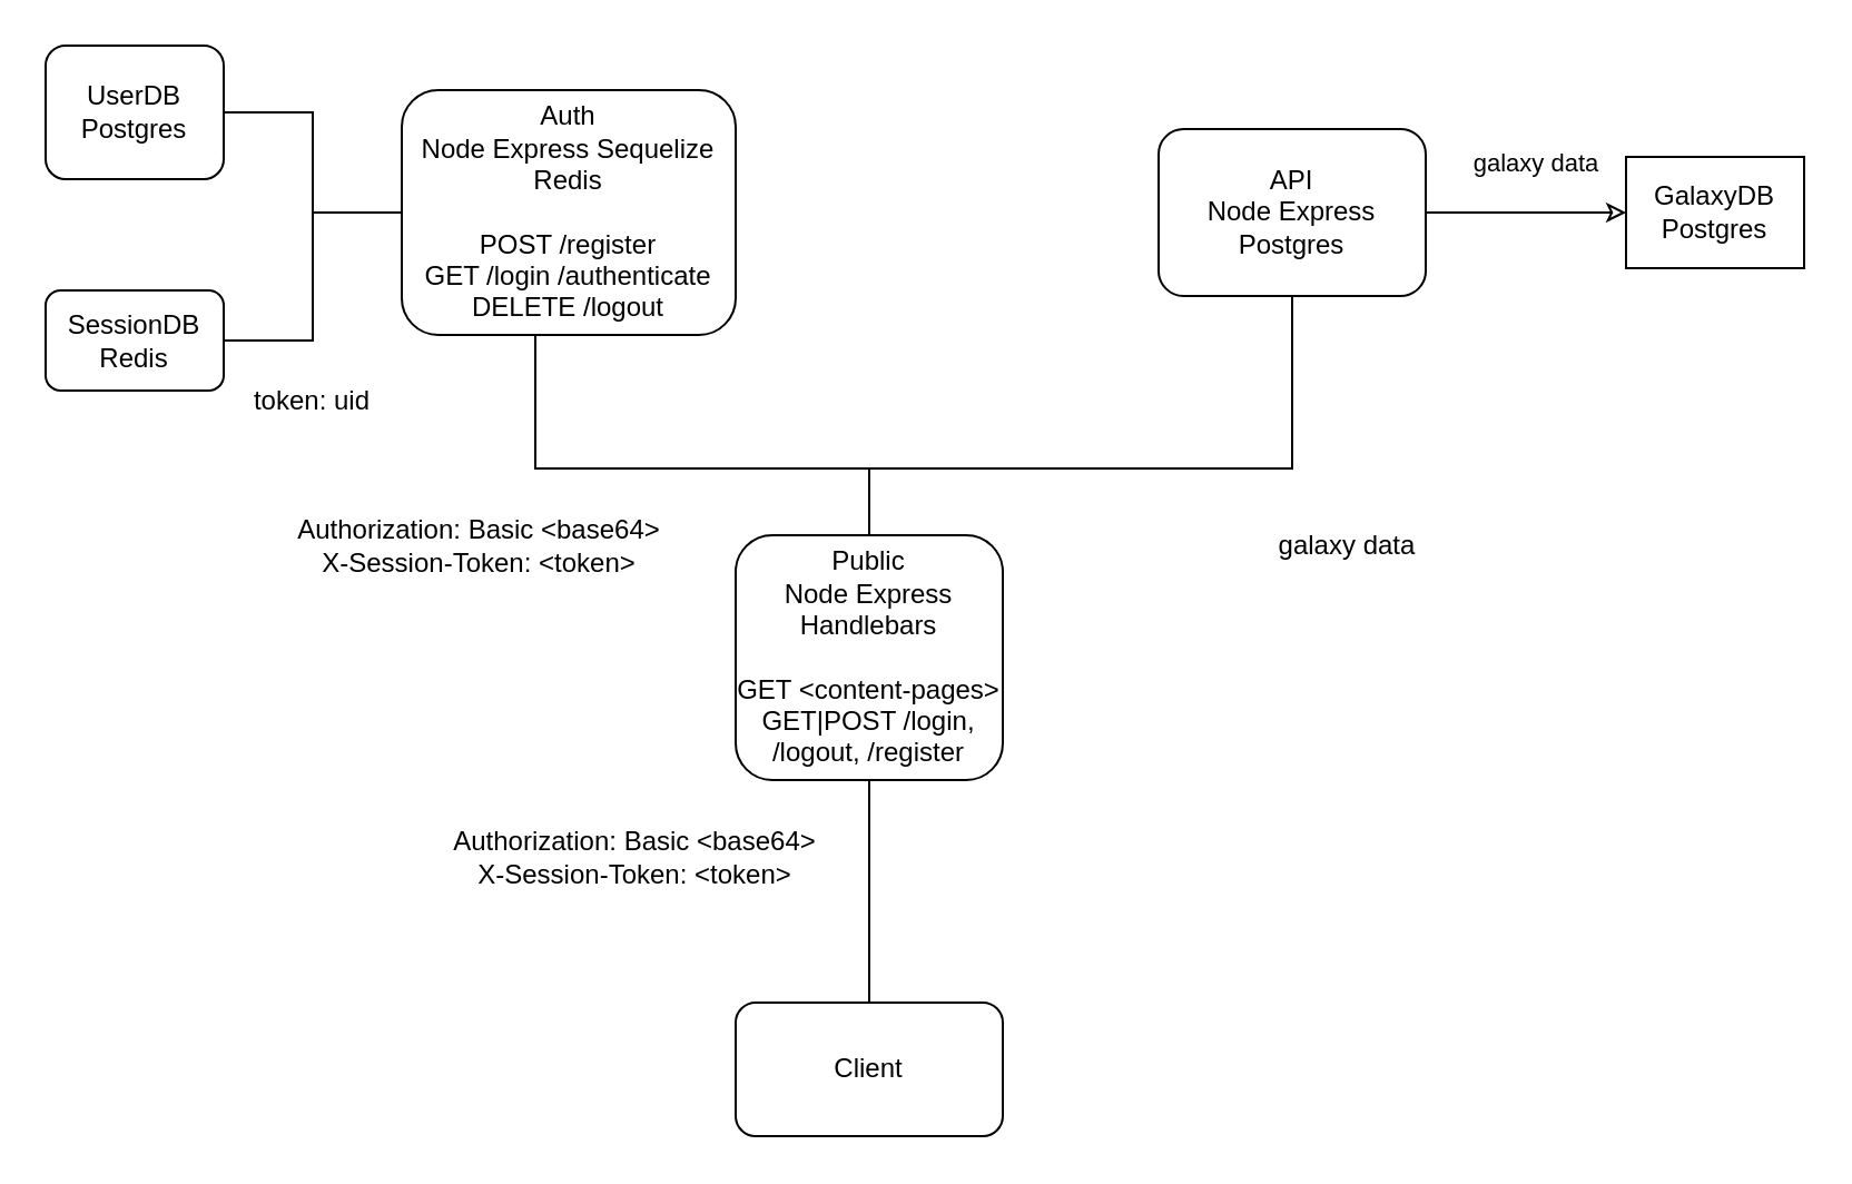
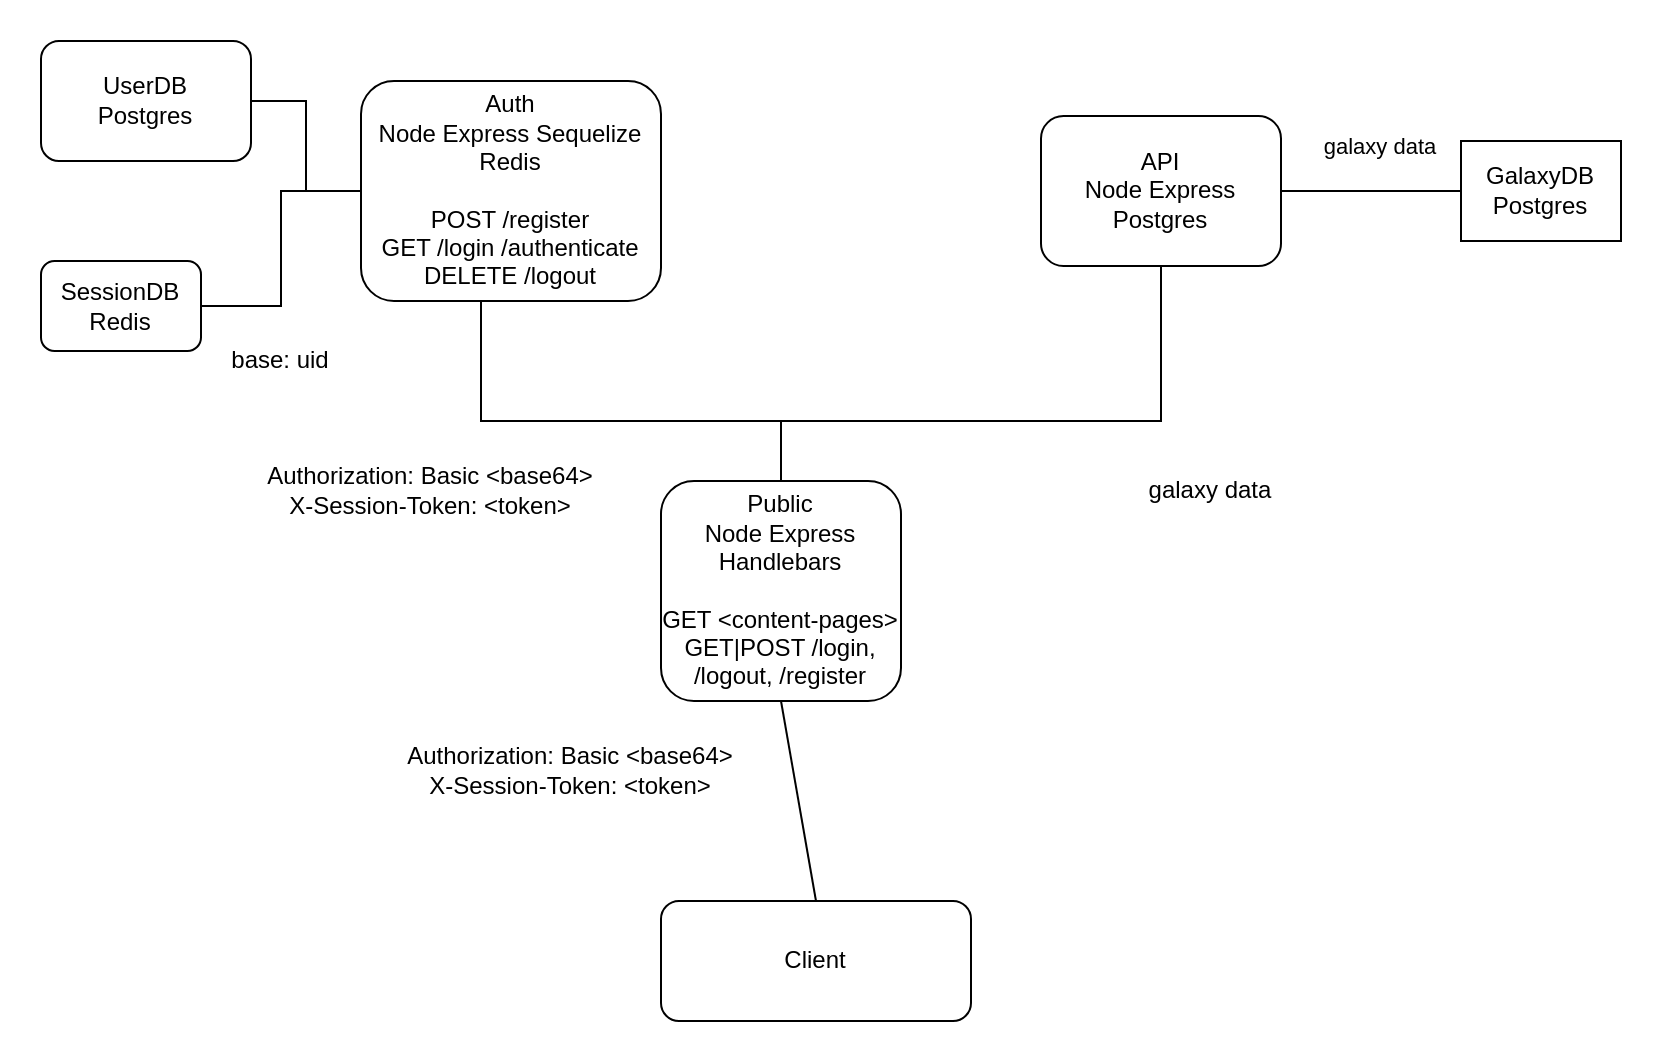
- <mxCell id="6" value="UserDB&lt;div&gt;Postgres&lt;br&gt;&lt;/div&gt;" style="rounded=1;whiteSpace=wrap;html=1;" vertex="1" parent="1"><mxGeometry x="20" y="20" width="80" height="60" as="geometry" /></mxCell>
+ <mxCell id="6" value="UserDB&lt;div&gt;Postgres&lt;br&gt;&lt;/div&gt;" style="rounded=1;whiteSpace=wrap;html=1;" vertex="1" parent="1"><mxGeometry x="20" y="20" width="105" height="60" as="geometry" /></mxCell>
- <mxCell id="10" style="edgeStyle=orthogonalEdgeStyle;rounded=0;orthogonalLoop=1;jettySize=auto;html=1;exitX=1;exitY=0.5;exitDx=0;exitDy=0;endArrow=classic;endFill=0;" edge="1" parent="1" source="12" target="13"><mxGeometry relative="1" as="geometry" /></mxCell>
+ <mxCell id="10" style="edgeStyle=orthogonalEdgeStyle;rounded=0;orthogonalLoop=1;jettySize=auto;html=1;exitX=1;exitY=0.5;exitDx=0;exitDy=0;endArrow=none;endFill=0;" edge="1" parent="1" source="12" target="13"><mxGeometry relative="1" as="geometry" /></mxCell>
- <mxCell id="18" value="token: uid" style="text;html=1;align=center;verticalAlign=middle;whiteSpace=wrap;rounded=0;" vertex="1" parent="1"><mxGeometry x="110" y="170" width="60" height="20" as="geometry" /></mxCell>
+ <mxCell id="18" value="base: uid" style="text;html=1;align=center;verticalAlign=middle;whiteSpace=wrap;rounded=0;" vertex="1" parent="1"><mxGeometry x="110" y="170" width="60" height="20" as="geometry" /></mxCell>
- <mxCell id="15" value="Client" style="rounded=1;whiteSpace=wrap;html=1;" vertex="1" parent="1"><mxGeometry x="330" y="450" width="120" height="60" as="geometry" /></mxCell>
+ <mxCell id="15" value="Client" style="rounded=1;whiteSpace=wrap;html=1;" vertex="1" parent="1"><mxGeometry x="330" y="450" width="155" height="60" as="geometry" /></mxCell>
